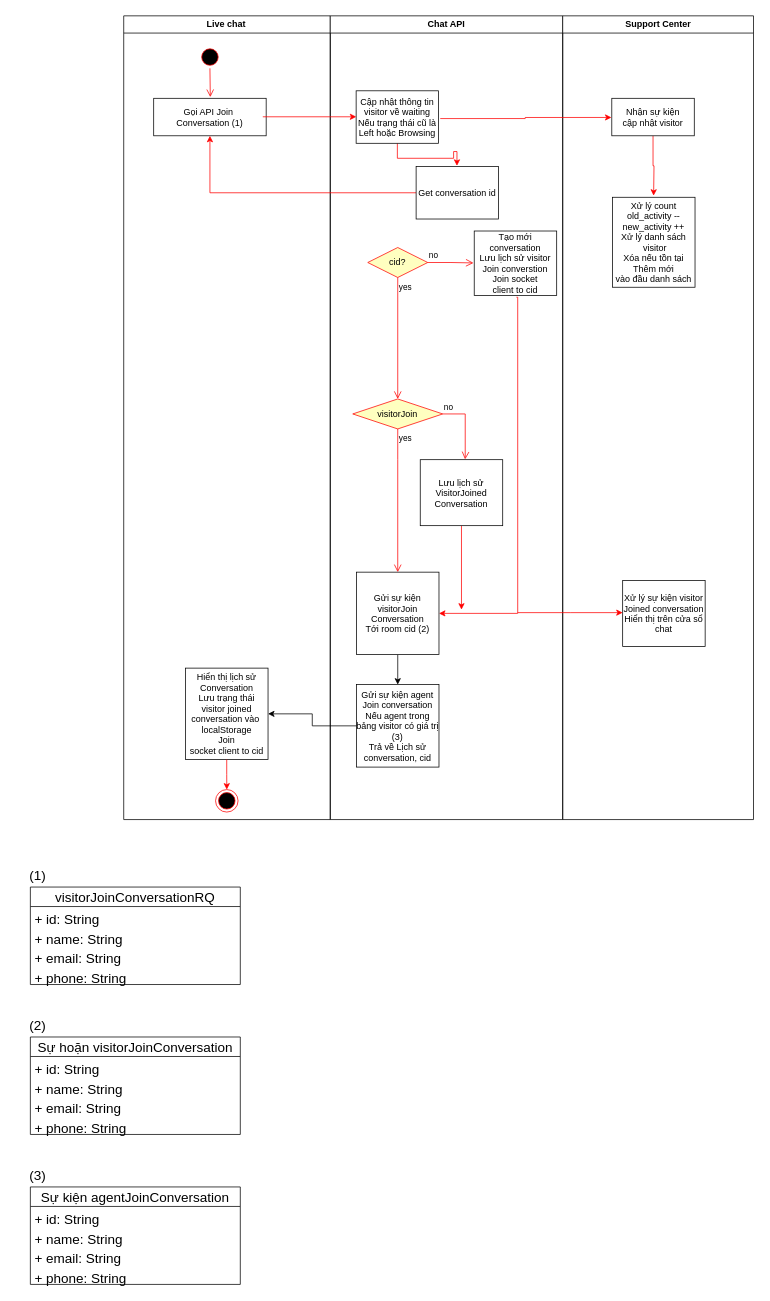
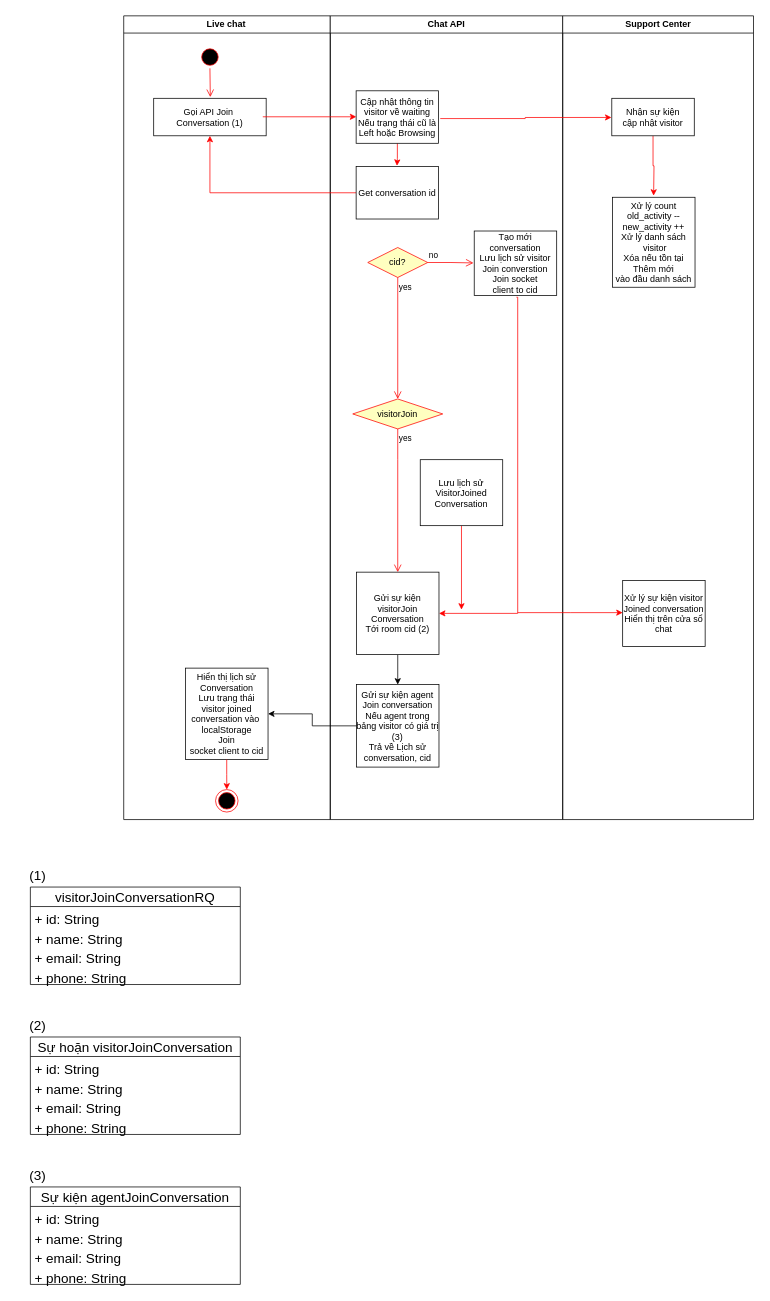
- <mxCell id="13" value="Get conversation id" style="fillColor=rgb(255, 255, 255);strokeColor=rgb(0, 0, 0);fontColor=rgb(0, 0, 0);" parent="9" vertex="1"><mxGeometry x="114.5" y="201" width="110" height="70" as="geometry" /></mxCell>
+ <mxCell id="13" value="Get conversation id" style="fillColor=rgb(255, 255, 255);strokeColor=rgb(0, 0, 0);fontColor=rgb(0, 0, 0);" parent="9" vertex="1"><mxGeometry x="34.5" y="201" width="110" height="70" as="geometry" /></mxCell>
- <mxCell id="22" value="no" style="edgeStyle=orthogonalEdgeStyle;html=1;align=left;verticalAlign=bottom;endArrow=open;endSize=8;strokeColor=#ff0000;rounded=0;exitX=1;exitY=0.5;exitDx=0;exitDy=0;entryX=0.544;entryY=-0.005;entryDx=0;entryDy=0;entryPerimeter=0;" parent="9" source="21" target="25" edge="1"><mxGeometry x="-1" relative="1" as="geometry"><mxPoint x="220" y="552" as="targetPoint" /><Array as="points"><mxPoint x="180" y="531" /><mxPoint x="180" y="589" /><mxPoint x="180" y="589" /></Array></mxGeometry></mxCell>
